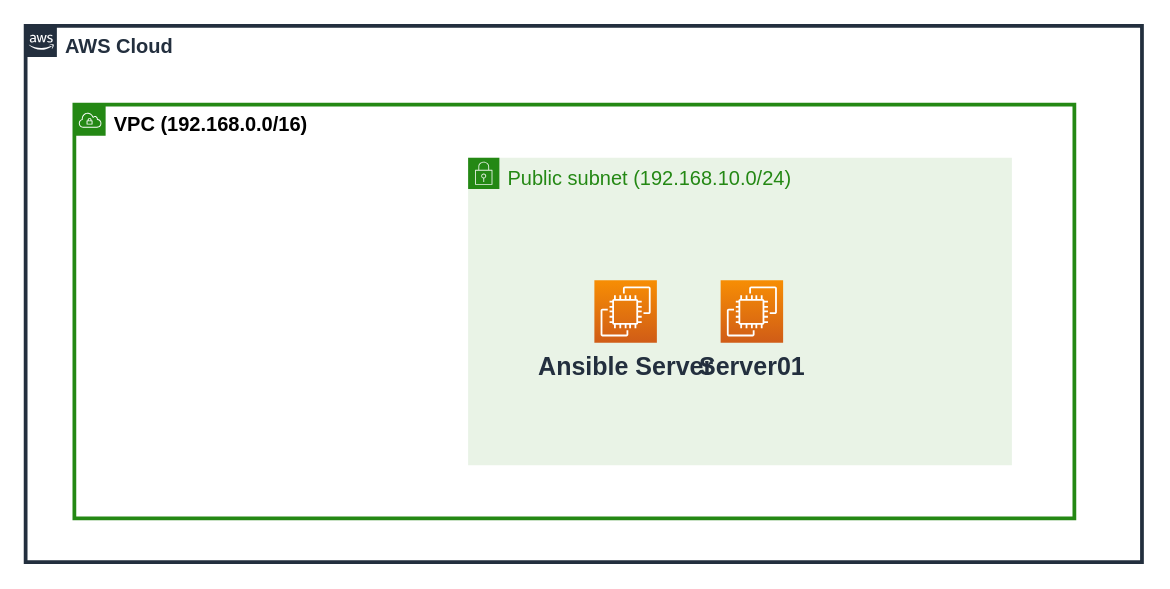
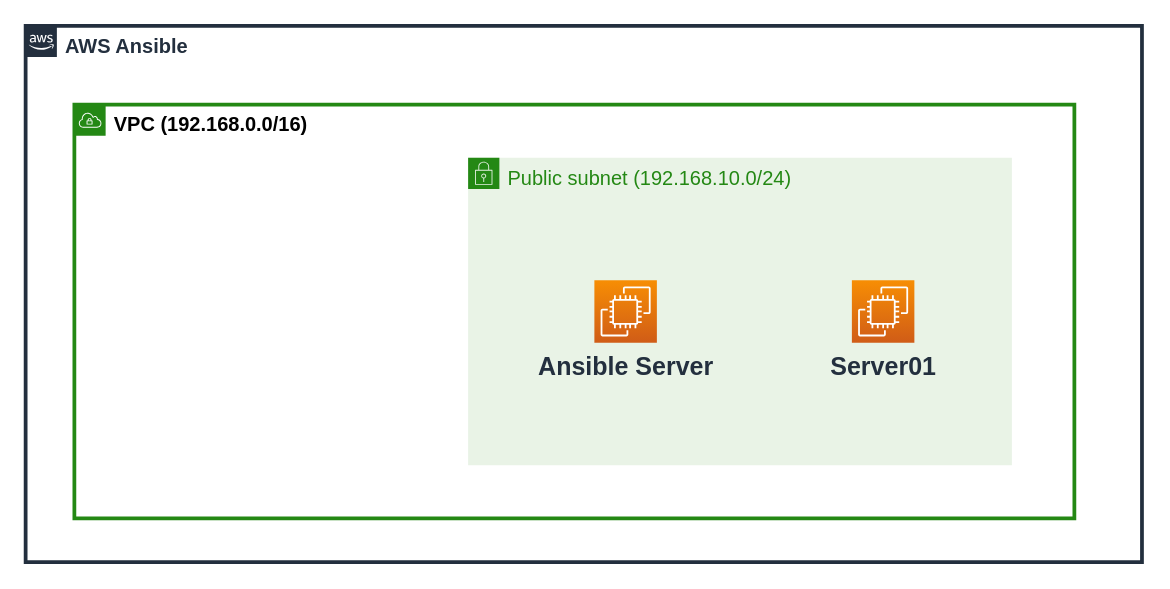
- <mxCell id="2" value="AWS Cloud" style="points=[[0,0],[0.25,0],[0.5,0],[0.75,0],[1,0],[1,0.25],[1,0.5],[1,0.75],[1,1],[0.75,1],[0.5,1],[0.25,1],[0,1],[0,0.75],[0,0.5],[0,0.25]];outlineConnect=0;gradientColor=none;html=1;whiteSpace=wrap;fontSize=16;fontStyle=1;container=1;pointerEvents=0;collapsible=0;recursiveResize=0;shape=mxgraph.aws4.group;grIcon=mxgraph.aws4.group_aws_cloud_alt;strokeColor=#232F3E;fillColor=none;verticalAlign=top;align=left;spacingLeft=30;fontColor=#232F3E;dashed=0;strokeWidth=3;" parent="1" vertex="1"><mxGeometry x="20" y="20" width="893.08" height="429" as="geometry" /></mxCell>
+ <mxCell id="2" value="AWS Ansible" style="points=[[0,0],[0.25,0],[0.5,0],[0.75,0],[1,0],[1,0.25],[1,0.5],[1,0.75],[1,1],[0.75,1],[0.5,1],[0.25,1],[0,1],[0,0.75],[0,0.5],[0,0.25]];outlineConnect=0;gradientColor=none;html=1;whiteSpace=wrap;fontSize=16;fontStyle=1;container=1;pointerEvents=0;collapsible=0;recursiveResize=0;shape=mxgraph.aws4.group;grIcon=mxgraph.aws4.group_aws_cloud_alt;strokeColor=#232F3E;fillColor=none;verticalAlign=top;align=left;spacingLeft=30;fontColor=#232F3E;dashed=0;strokeWidth=3;" parent="1" vertex="1"><mxGeometry x="20" y="20" width="893.08" height="429" as="geometry" /></mxCell>
- <mxCell id="5" value="Server01" style="sketch=0;points=[[0,0,0],[0.25,0,0],[0.5,0,0],[0.75,0,0],[1,0,0],[0,1,0],[0.25,1,0],[0.5,1,0],[0.75,1,0],[1,1,0],[0,0.25,0],[0,0.5,0],[0,0.75,0],[1,0.25,0],[1,0.5,0],[1,0.75,0]];outlineConnect=0;fontColor=#232F3E;gradientColor=#F78E04;gradientDirection=north;fillColor=#D05C17;strokeColor=#ffffff;dashed=0;verticalLabelPosition=bottom;verticalAlign=top;align=center;html=1;fontSize=20;fontStyle=1;aspect=fixed;shape=mxgraph.aws4.resourceIcon;resIcon=mxgraph.aws4.ec2;labelPosition=center;" parent="4" vertex="1"><mxGeometry x="202" y="98" width="50" height="50" as="geometry" /></mxCell>
+ <mxCell id="5" value="Server01" style="sketch=0;points=[[0,0,0],[0.25,0,0],[0.5,0,0],[0.75,0,0],[1,0,0],[0,1,0],[0.25,1,0],[0.5,1,0],[0.75,1,0],[1,1,0],[0,0.25,0],[0,0.5,0],[0,0.75,0],[1,0.25,0],[1,0.5,0],[1,0.75,0]];outlineConnect=0;fontColor=#232F3E;gradientColor=#F78E04;gradientDirection=north;fillColor=#D05C17;strokeColor=#ffffff;dashed=0;verticalLabelPosition=bottom;verticalAlign=top;align=center;html=1;fontSize=20;fontStyle=1;aspect=fixed;shape=mxgraph.aws4.resourceIcon;resIcon=mxgraph.aws4.ec2;labelPosition=center;" parent="4" vertex="1"><mxGeometry x="307" y="98" width="50" height="50" as="geometry" /></mxCell>
